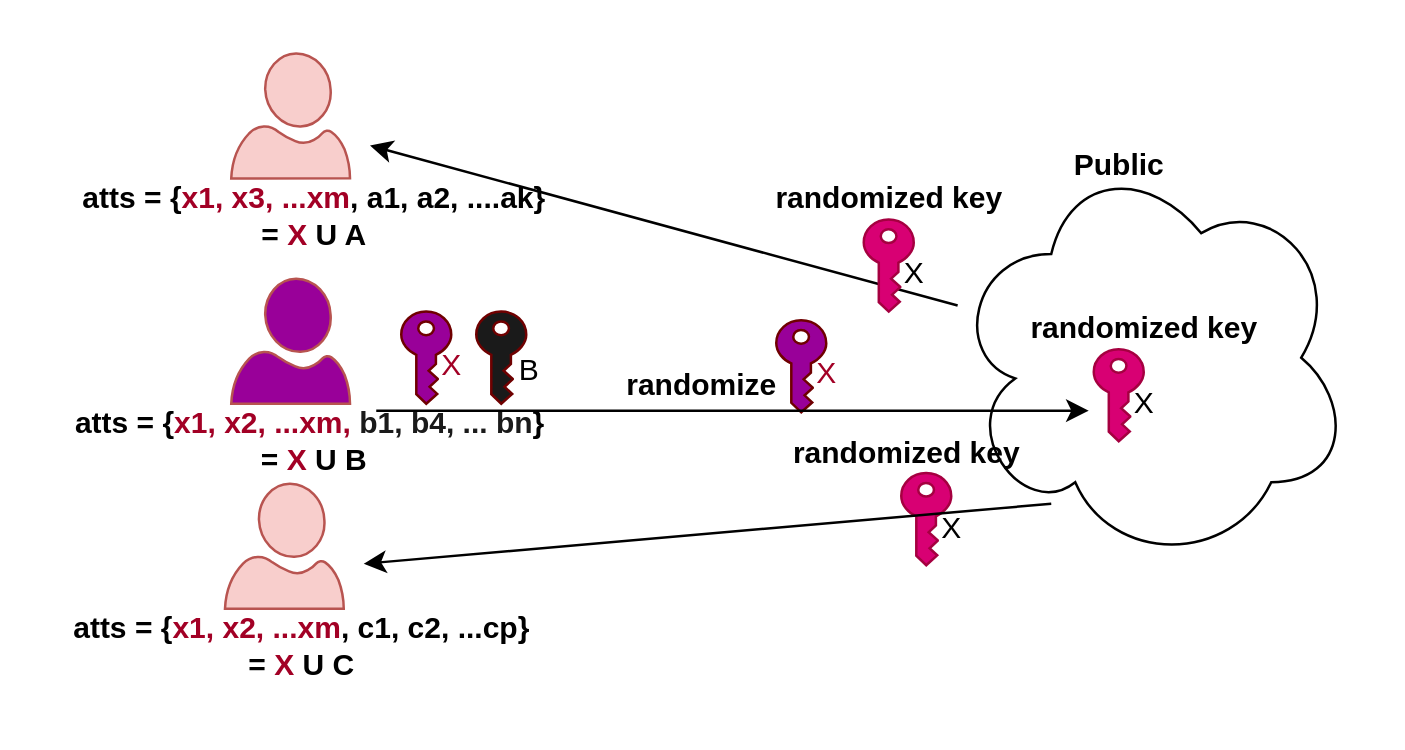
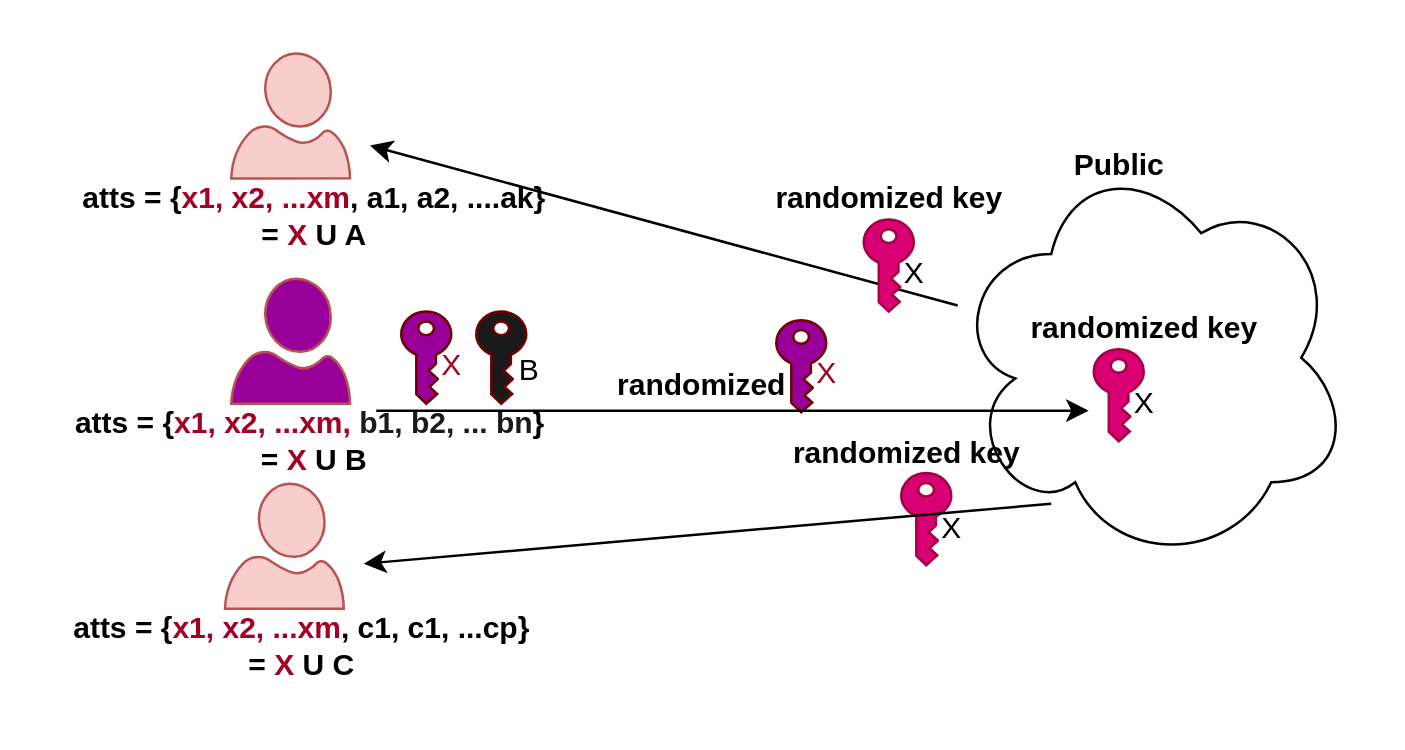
- <mxCell id="9" value="atts = {&lt;font color=&quot;#a20025&quot;&gt;&lt;span&gt;x1, x3, ...xm&lt;/span&gt;&lt;/font&gt;, a1, a2, ....ak}&lt;div&gt;= &lt;font color=&quot;#a20025&quot;&gt;X&lt;/font&gt; U A&lt;/div&gt;" style="text;html=1;align=center;verticalAlign=middle;resizable=0;points=[];autosize=1;strokeColor=none;fillColor=none;fontStyle=1" vertex="1" parent="1"><mxGeometry x="25" y="65.86" width="200" height="40" as="geometry" /></mxCell>
+ <mxCell id="9" value="atts = {&lt;font color=&quot;#a20025&quot;&gt;&lt;span&gt;x1, x2, ...xm&lt;/span&gt;&lt;/font&gt;, a1, a2, ....ak}&lt;div&gt;= &lt;font color=&quot;#a20025&quot;&gt;X&lt;/font&gt; U A&lt;/div&gt;" style="text;html=1;align=center;verticalAlign=middle;resizable=0;points=[];autosize=1;strokeColor=none;fillColor=none;fontStyle=1" vertex="1" parent="1"><mxGeometry x="25" y="65.86" width="200" height="40" as="geometry" /></mxCell>
- <mxCell id="28" value="randomize" style="text;html=1;align=center;verticalAlign=middle;resizable=0;points=[];autosize=1;strokeColor=none;fillColor=none;fontStyle=1" vertex="1" parent="1"><mxGeometry x="240" y="139.15" width="80" height="30" as="geometry" /></mxCell>
+ <mxCell id="28" value="randomized" style="text;html=1;align=center;verticalAlign=middle;resizable=0;points=[];autosize=1;strokeColor=none;fillColor=none;fontStyle=1" vertex="1" parent="1"><mxGeometry x="240" y="139.15" width="80" height="30" as="geometry" /></mxCell>
- <mxCell id="6" value="atts = {&lt;span&gt;&lt;font color=&quot;#a20025&quot;&gt;x1, x2, ...xm, &lt;/font&gt;&lt;font color=&quot;#1a1a1a&quot;&gt;b1, b4, ... bn&lt;/font&gt;&lt;/span&gt;}&amp;nbsp;&lt;div&gt;= &lt;font color=&quot;#a20025&quot;&gt;X&lt;/font&gt; U B&lt;/div&gt;" style="text;html=1;align=center;verticalAlign=middle;resizable=0;points=[];autosize=1;strokeColor=none;fillColor=none;fontStyle=1" vertex="1" parent="1"><mxGeometry x="20" y="156" width="210" height="40" as="geometry" /></mxCell>
+ <mxCell id="6" value="atts = {&lt;span&gt;&lt;font color=&quot;#a20025&quot;&gt;x1, x2, ...xm, &lt;/font&gt;&lt;font color=&quot;#1a1a1a&quot;&gt;b1, b2, ... bn&lt;/font&gt;&lt;/span&gt;}&amp;nbsp;&lt;div&gt;= &lt;font color=&quot;#a20025&quot;&gt;X&lt;/font&gt; U B&lt;/div&gt;" style="text;html=1;align=center;verticalAlign=middle;resizable=0;points=[];autosize=1;strokeColor=none;fillColor=none;fontStyle=1" vertex="1" parent="1"><mxGeometry x="20" y="156" width="210" height="40" as="geometry" /></mxCell>
- <mxCell id="8" value="atts = {&lt;font color=&quot;#a20025&quot;&gt;&lt;span&gt;x1, x2, ...xm&lt;/span&gt;&lt;/font&gt;, c1, c2, ...cp}&lt;div&gt;= &lt;font color=&quot;#a20025&quot;&gt;X&lt;/font&gt; U C&lt;/div&gt;" style="text;html=1;align=center;verticalAlign=middle;resizable=0;points=[];autosize=1;strokeColor=none;fillColor=none;fontStyle=1" vertex="1" parent="1"><mxGeometry x="20" y="238" width="200" height="40" as="geometry" /></mxCell>
+ <mxCell id="8" value="atts = {&lt;font color=&quot;#a20025&quot;&gt;&lt;span&gt;x1, x2, ...xm&lt;/span&gt;&lt;/font&gt;, c1, c1, ...cp}&lt;div&gt;= &lt;font color=&quot;#a20025&quot;&gt;X&lt;/font&gt; U C&lt;/div&gt;" style="text;html=1;align=center;verticalAlign=middle;resizable=0;points=[];autosize=1;strokeColor=none;fillColor=none;fontStyle=1" vertex="1" parent="1"><mxGeometry x="20" y="238" width="200" height="40" as="geometry" /></mxCell>
